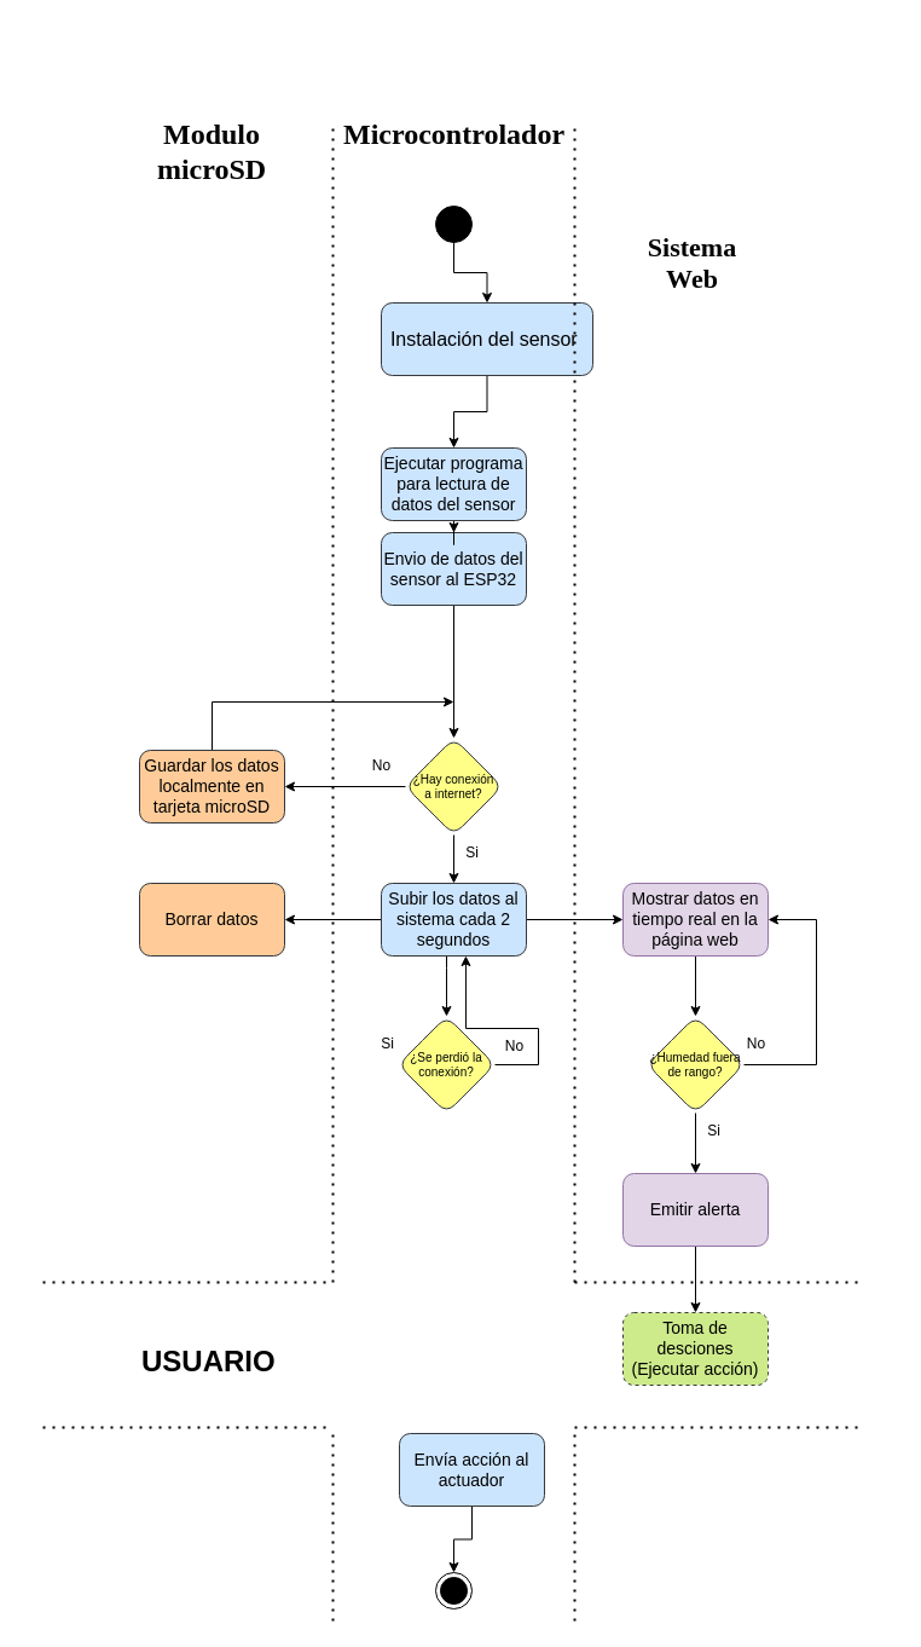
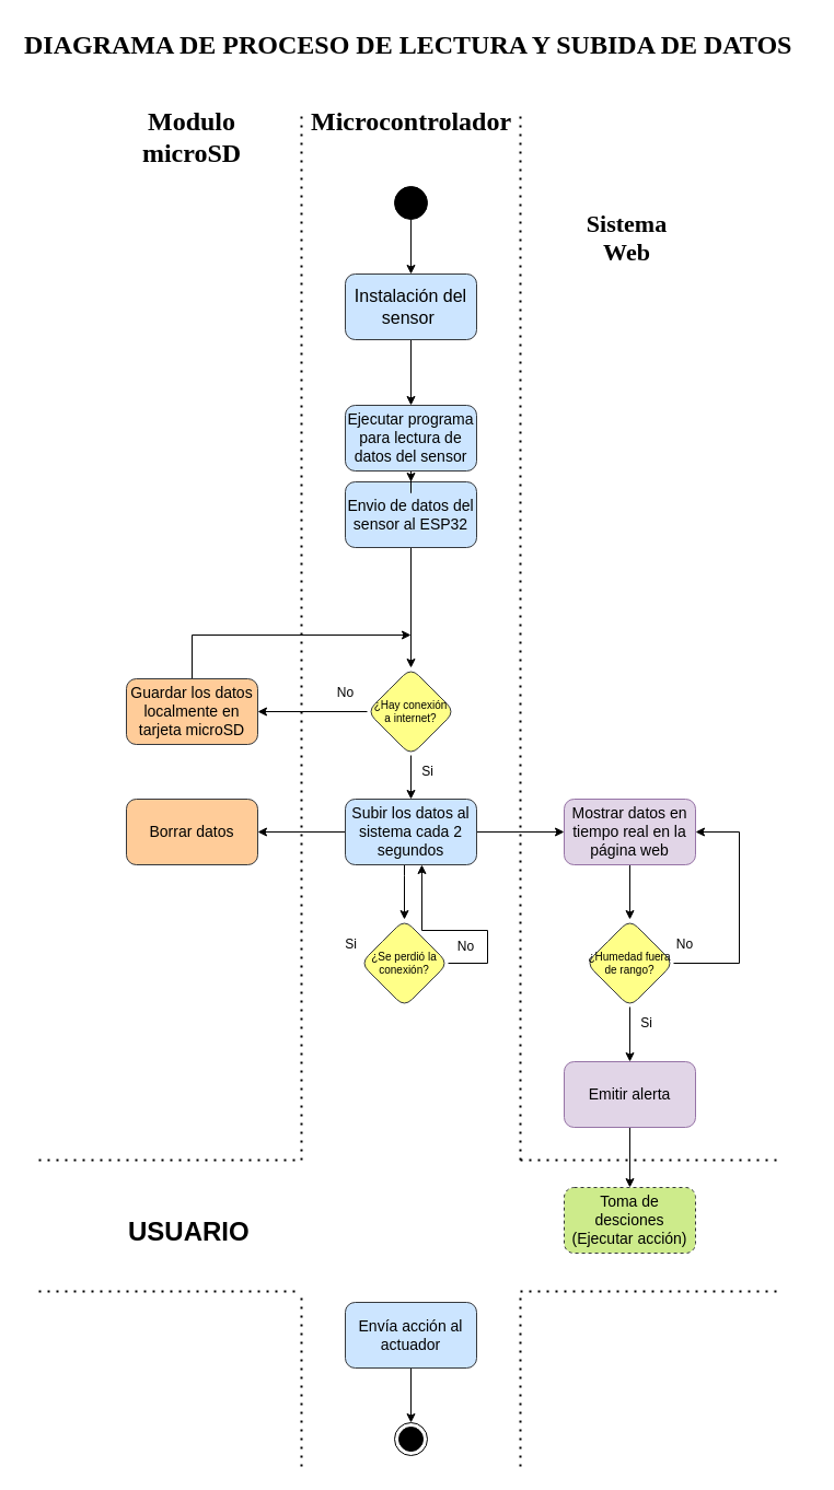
+ <mxCell id="25" value="&lt;h1 style=&quot;margin-top: 0px;&quot;&gt;DIAGRAMA DE PROCESO DE LECTURA Y SUBIDA DE DATOS&amp;nbsp;&lt;/h1&gt;" style="text;html=1;whiteSpace=wrap;overflow=hidden;rounded=0;fontStyle=0;align=left;fontFamily=Times New Roman;" parent="1" vertex="1"><mxGeometry x="20" y="20" width="720" height="40" as="geometry" /></mxCell>
- <mxCell id="3" value="Instalación del sensor&amp;nbsp;" style="rounded=1;whiteSpace=wrap;html=1;fontSize=16;fillColor=#cce5ff;strokeColor=#36393d;" parent="1" vertex="1"><mxGeometry x="315" y="250" width="175" height="60" as="geometry" /></mxCell>
+ <mxCell id="3" value="Instalación del sensor&amp;nbsp;" style="rounded=1;whiteSpace=wrap;html=1;fontSize=16;fillColor=#cce5ff;strokeColor=#36393d;" parent="1" vertex="1"><mxGeometry x="315" y="250" width="120" height="60" as="geometry" /></mxCell>
- <mxCell id="38" value="Envía acción al actuador" style="whiteSpace=wrap;html=1;fontSize=14;fillColor=#cce5ff;strokeColor=#36393d;rounded=1;" parent="1" vertex="1"><mxGeometry x="330" y="1185" width="120" height="60" as="geometry" /></mxCell>
+ <mxCell id="38" value="Envía acción al actuador" style="whiteSpace=wrap;html=1;fontSize=14;fillColor=#cce5ff;strokeColor=#36393d;rounded=1;" parent="1" vertex="1"><mxGeometry x="315" y="1190" width="120" height="60" as="geometry" /></mxCell>
